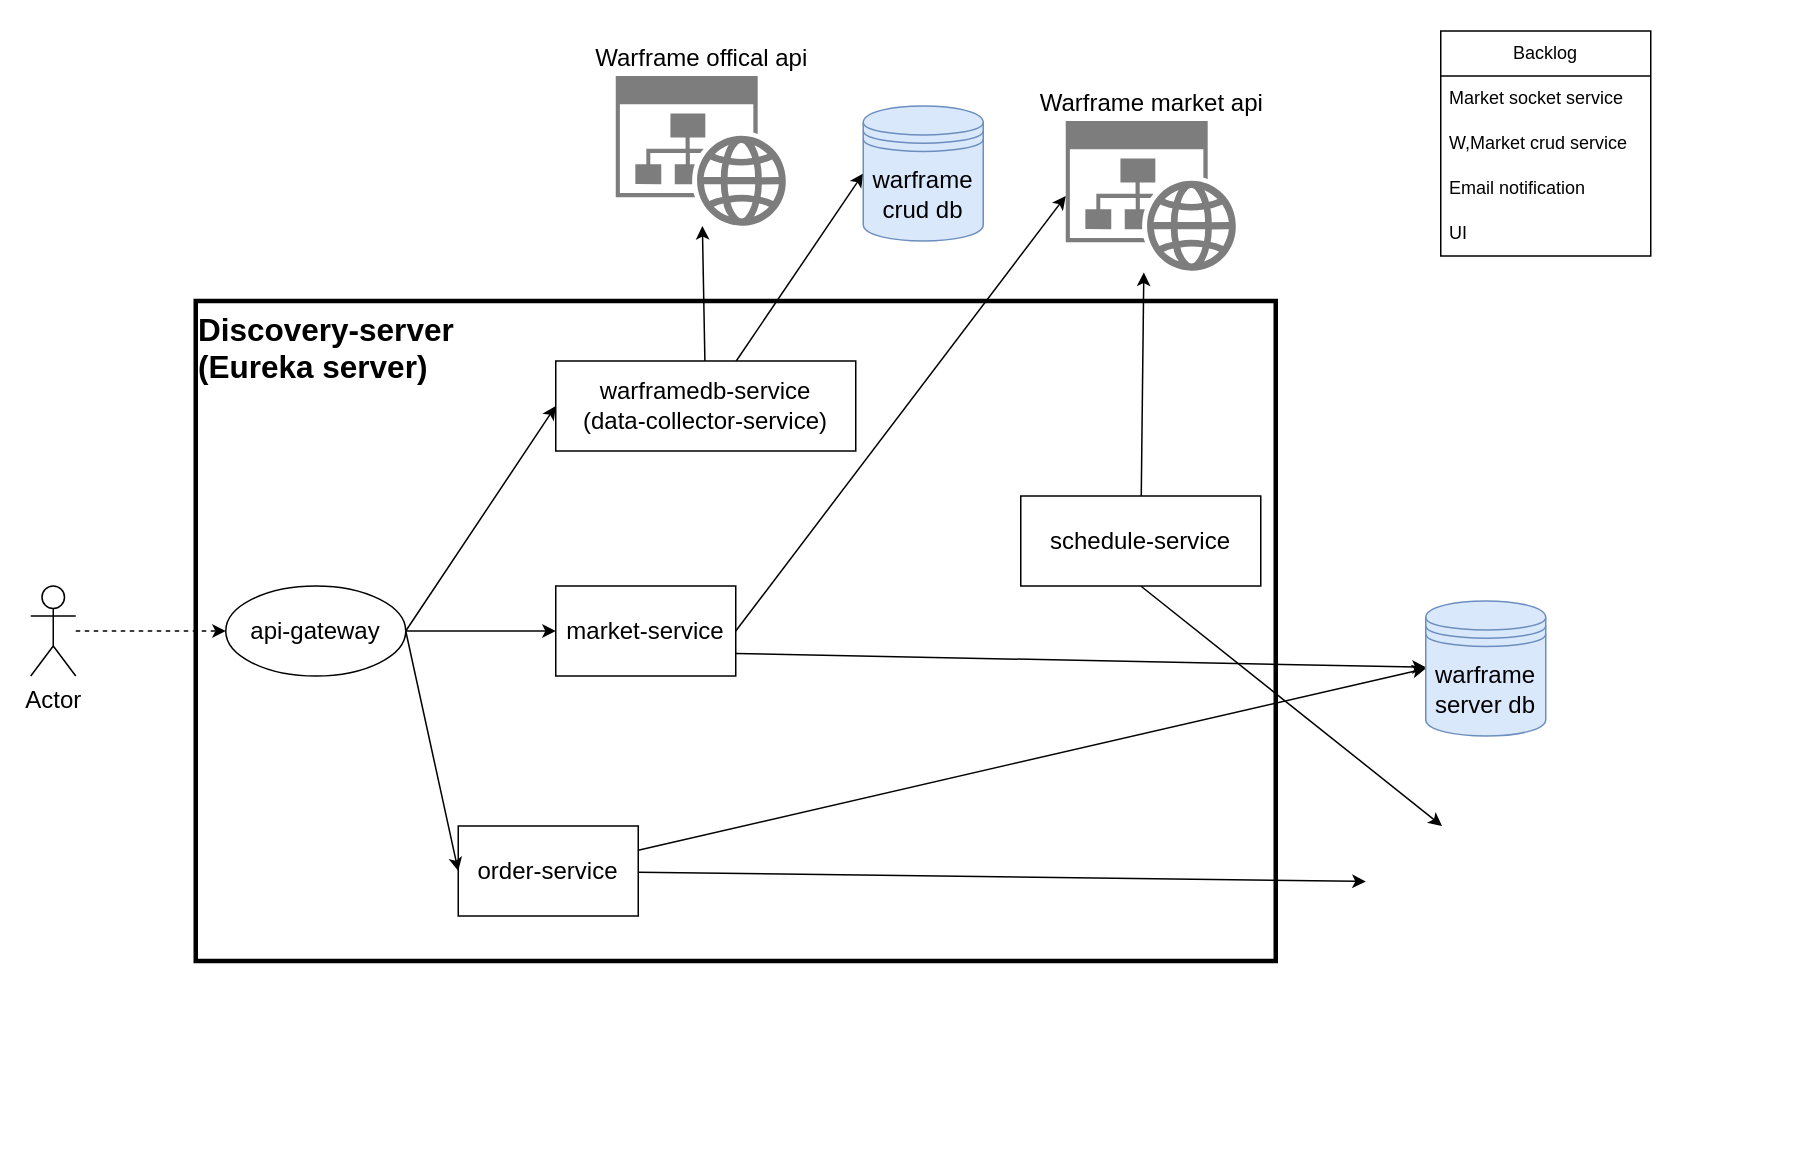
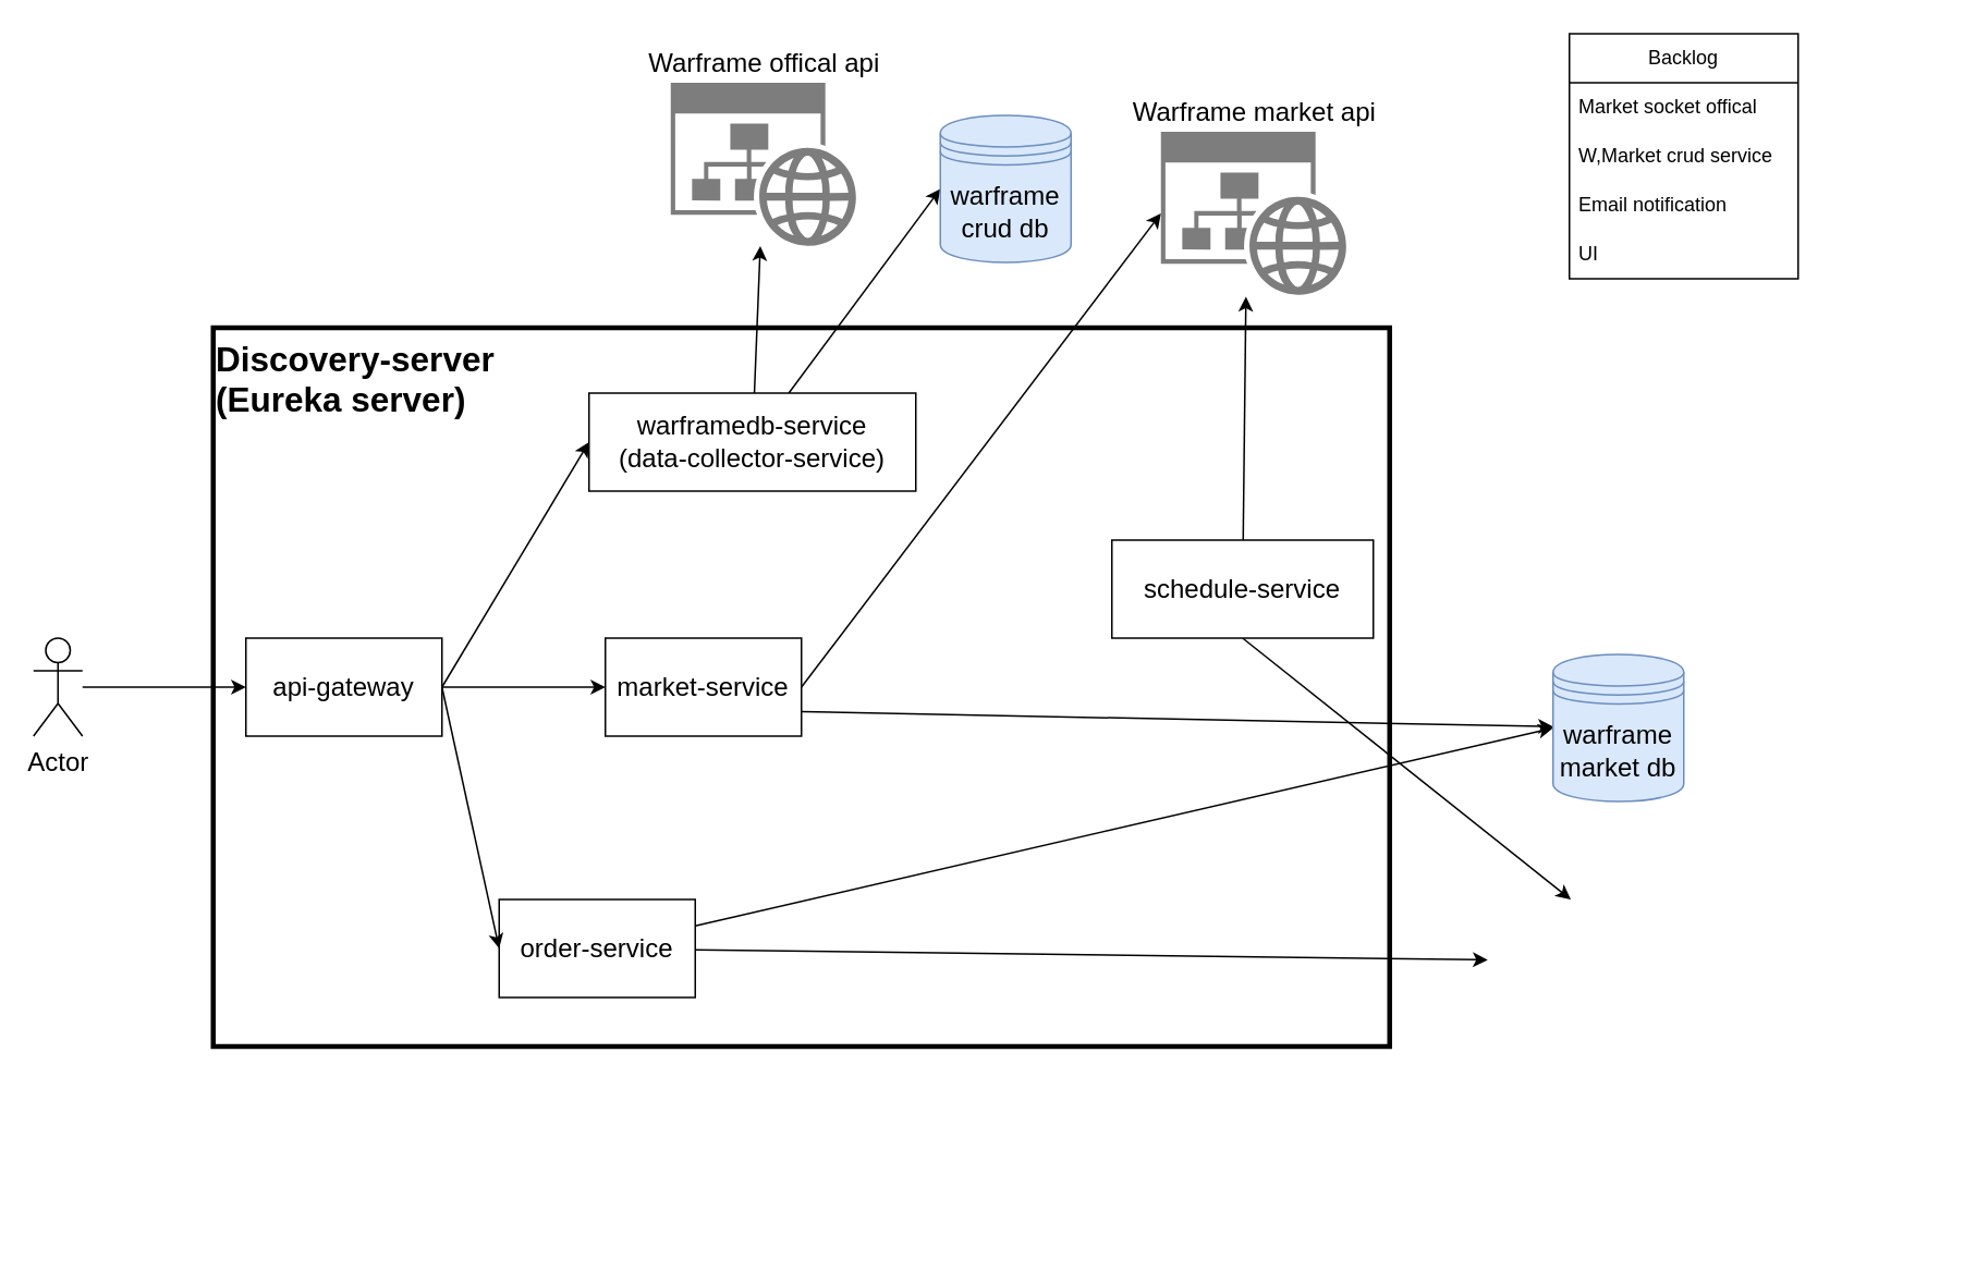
- <mxCell id="27" value="Market socket service" style="text;strokeColor=none;fillColor=none;align=left;verticalAlign=middle;spacingLeft=4;spacingRight=4;overflow=hidden;points=[[0,0.5],[1,0.5]];portConstraint=eastwest;rotatable=0;whiteSpace=wrap;html=1;" vertex="1" parent="26"><mxGeometry y="30" width="140" height="30" as="geometry" /></mxCell>
+ <mxCell id="27" value="Market socket offical" style="text;strokeColor=none;fillColor=none;align=left;verticalAlign=middle;spacingLeft=4;spacingRight=4;overflow=hidden;points=[[0,0.5],[1,0.5]];portConstraint=eastwest;rotatable=0;whiteSpace=wrap;html=1;" vertex="1" parent="26"><mxGeometry y="30" width="140" height="30" as="geometry" /></mxCell>
- <mxCell id="4" value="warframedb-service&lt;div style=&quot;font-size: 16px;&quot;&gt;(data-collector-&lt;span style=&quot;background-color: initial;&quot;&gt;service)&lt;/span&gt;&lt;/div&gt;" style="rounded=0;whiteSpace=wrap;html=1;fontSize=16;" vertex="1" parent="1"><mxGeometry x="370" y="240" width="200" height="60" as="geometry" /></mxCell>
+ <mxCell id="4" value="warframedb-service&lt;div style=&quot;font-size: 16px;&quot;&gt;(data-collector-&lt;span style=&quot;background-color: initial;&quot;&gt;service)&lt;/span&gt;&lt;/div&gt;" style="rounded=0;whiteSpace=wrap;html=1;fontSize=16;" vertex="1" parent="1"><mxGeometry x="360" y="240" width="200" height="60" as="geometry" /></mxCell>
- <mxCell id="14" style="rounded=0;orthogonalLoop=1;jettySize=auto;html=1;entryX=0;entryY=0.5;entryDx=0;entryDy=0;fontSize=16;dashed=1;" edge="1" parent="1" source="15" target="13"><mxGeometry relative="1" as="geometry" /></mxCell>
+ <mxCell id="14" style="rounded=0;orthogonalLoop=1;jettySize=auto;html=1;entryX=0;entryY=0.5;entryDx=0;entryDy=0;fontSize=16;" edge="1" parent="1" source="15" target="13"><mxGeometry relative="1" as="geometry" /></mxCell>
- <mxCell id="13" value="api-gateway" style="ellipse;whiteSpace=wrap;html=1;fontSize=16;" vertex="1" parent="1"><mxGeometry x="150" y="390" width="120" height="60" as="geometry" /></mxCell>
+ <mxCell id="13" value="api-gateway" style="rounded=0;whiteSpace=wrap;html=1;fontSize=16;" vertex="1" parent="1"><mxGeometry x="150" y="390" width="120" height="60" as="geometry" /></mxCell>
- <mxCell id="24" value="warframe server db" style="shape=datastore;whiteSpace=wrap;html=1;fontSize=16;fillColor=#dae8fc;strokeColor=#6c8ebf;" vertex="1" parent="1"><mxGeometry x="950" y="400" width="80" height="90" as="geometry" /></mxCell>
+ <mxCell id="24" value="warframe market db" style="shape=datastore;whiteSpace=wrap;html=1;fontSize=16;fillColor=#dae8fc;strokeColor=#6c8ebf;" vertex="1" parent="1"><mxGeometry x="950" y="400" width="80" height="90" as="geometry" /></mxCell>
